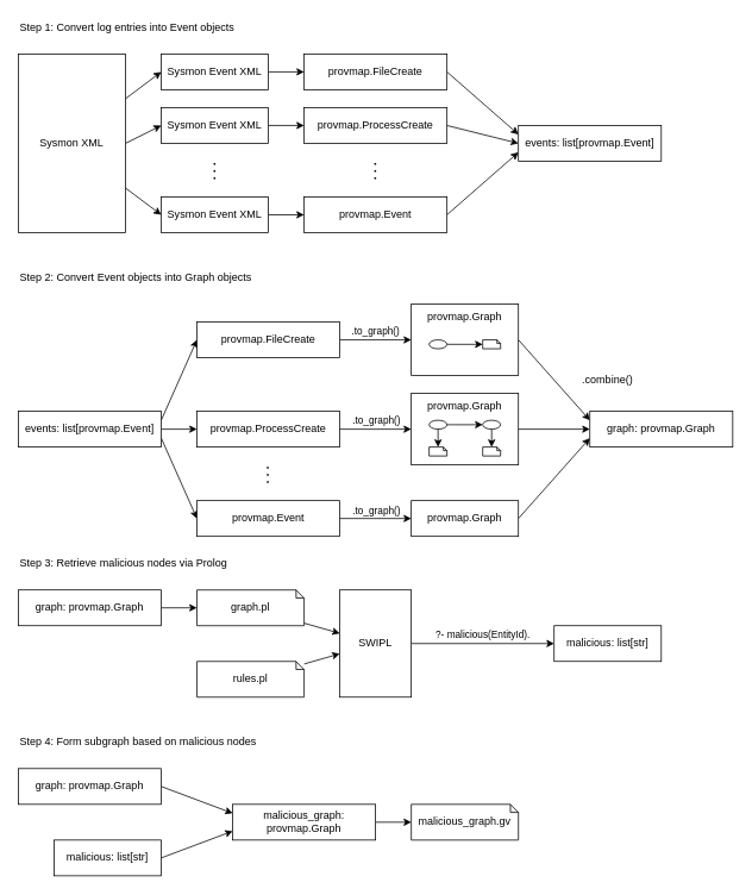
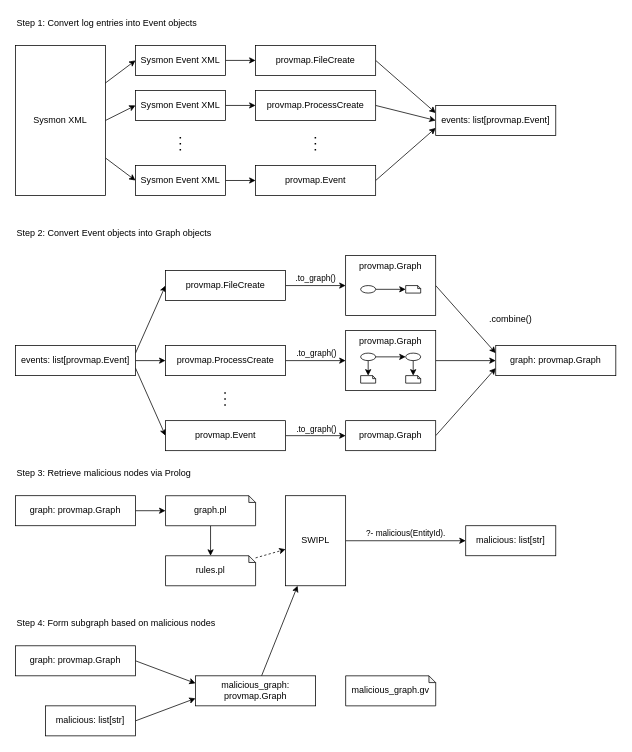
- <mxCell id="53" value="" style="edgeStyle=none;html=1;" parent="1" source="54" target="58" edge="1"><mxGeometry relative="1" as="geometry" /></mxCell>
+ <mxCell id="53" value="" style="edgeStyle=none;html=1;" parent="1" source="54" target="56" edge="1"><mxGeometry relative="1" as="geometry" /></mxCell>
- <mxCell id="55" value="" style="edgeStyle=none;html=1;" parent="1" source="56" target="58" edge="1"><mxGeometry relative="1" as="geometry" /></mxCell>
+ <mxCell id="55" value="" style="edgeStyle=none;html=1;dashed=1;" parent="1" source="56" target="58" edge="1"><mxGeometry relative="1" as="geometry" /></mxCell>
- <mxCell id="65" value="" style="edgeStyle=none;html=1;" parent="1" source="66" target="67" edge="1"><mxGeometry relative="1" as="geometry" /></mxCell>
+ <mxCell id="65" value="" style="edgeStyle=none;html=1;" parent="1" source="66" target="58" edge="1"><mxGeometry relative="1" as="geometry" /></mxCell>
